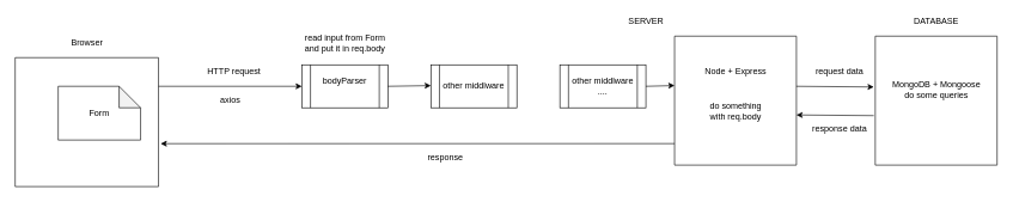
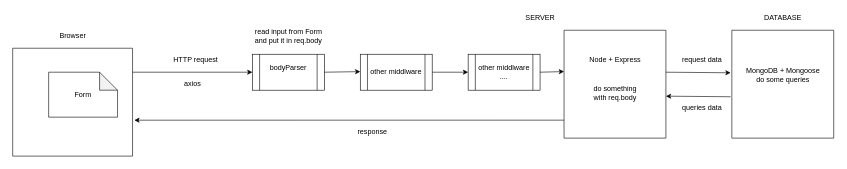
+ <mxCell id="15" value="" style="edgeStyle=orthogonalEdgeStyle;rounded=0;orthogonalLoop=1;jettySize=auto;html=1;exitX=1;exitY=0.5;exitDx=0;exitDy=0;" edge="1" parent="1" source="16" target="17"><mxGeometry relative="1" as="geometry"><mxPoint x="830" y="250" as="sourcePoint" /></mxGeometry></mxCell>
- <mxCell id="25" value="response data" style="text;html=1;align=center;verticalAlign=middle;resizable=0;points=[];autosize=1;strokeColor=none;" vertex="1" parent="1"><mxGeometry x="1120" y="170" width="100" height="20" as="geometry" /></mxCell>
+ <mxCell id="25" value="queries data" style="text;html=1;align=center;verticalAlign=middle;resizable=0;points=[];autosize=1;strokeColor=none;" vertex="1" parent="1"><mxGeometry x="1120" y="170" width="100" height="20" as="geometry" /></mxCell>
